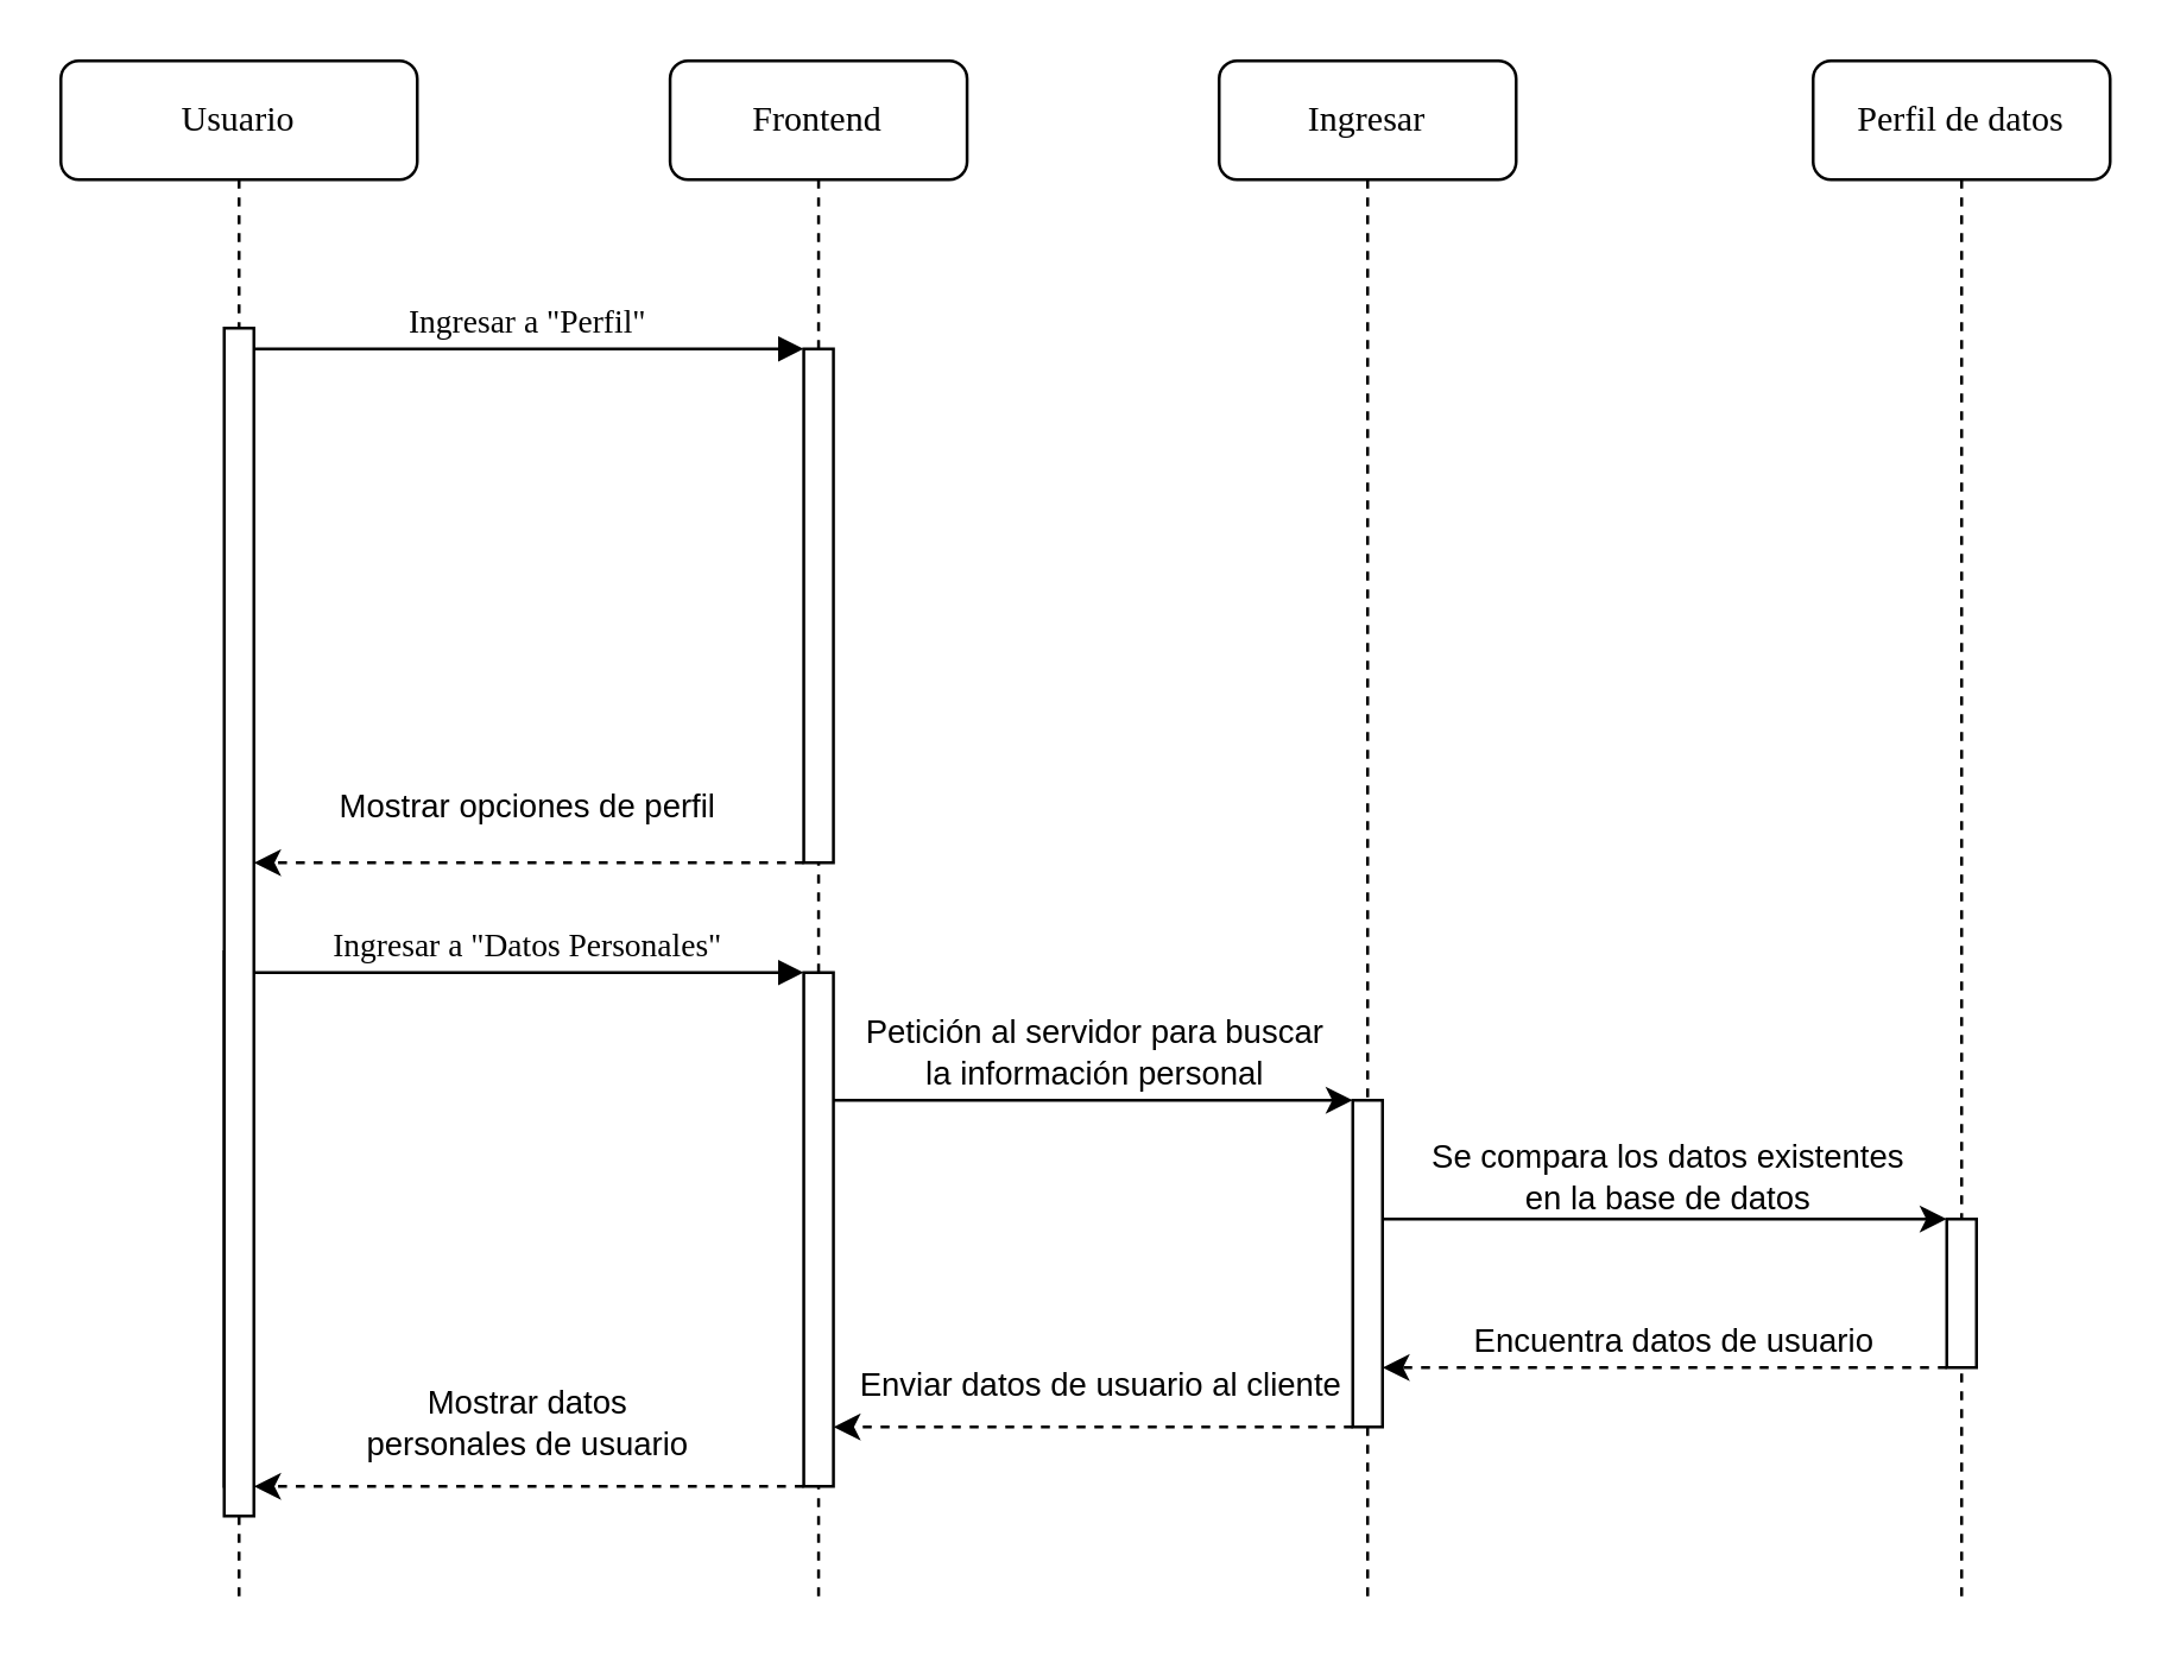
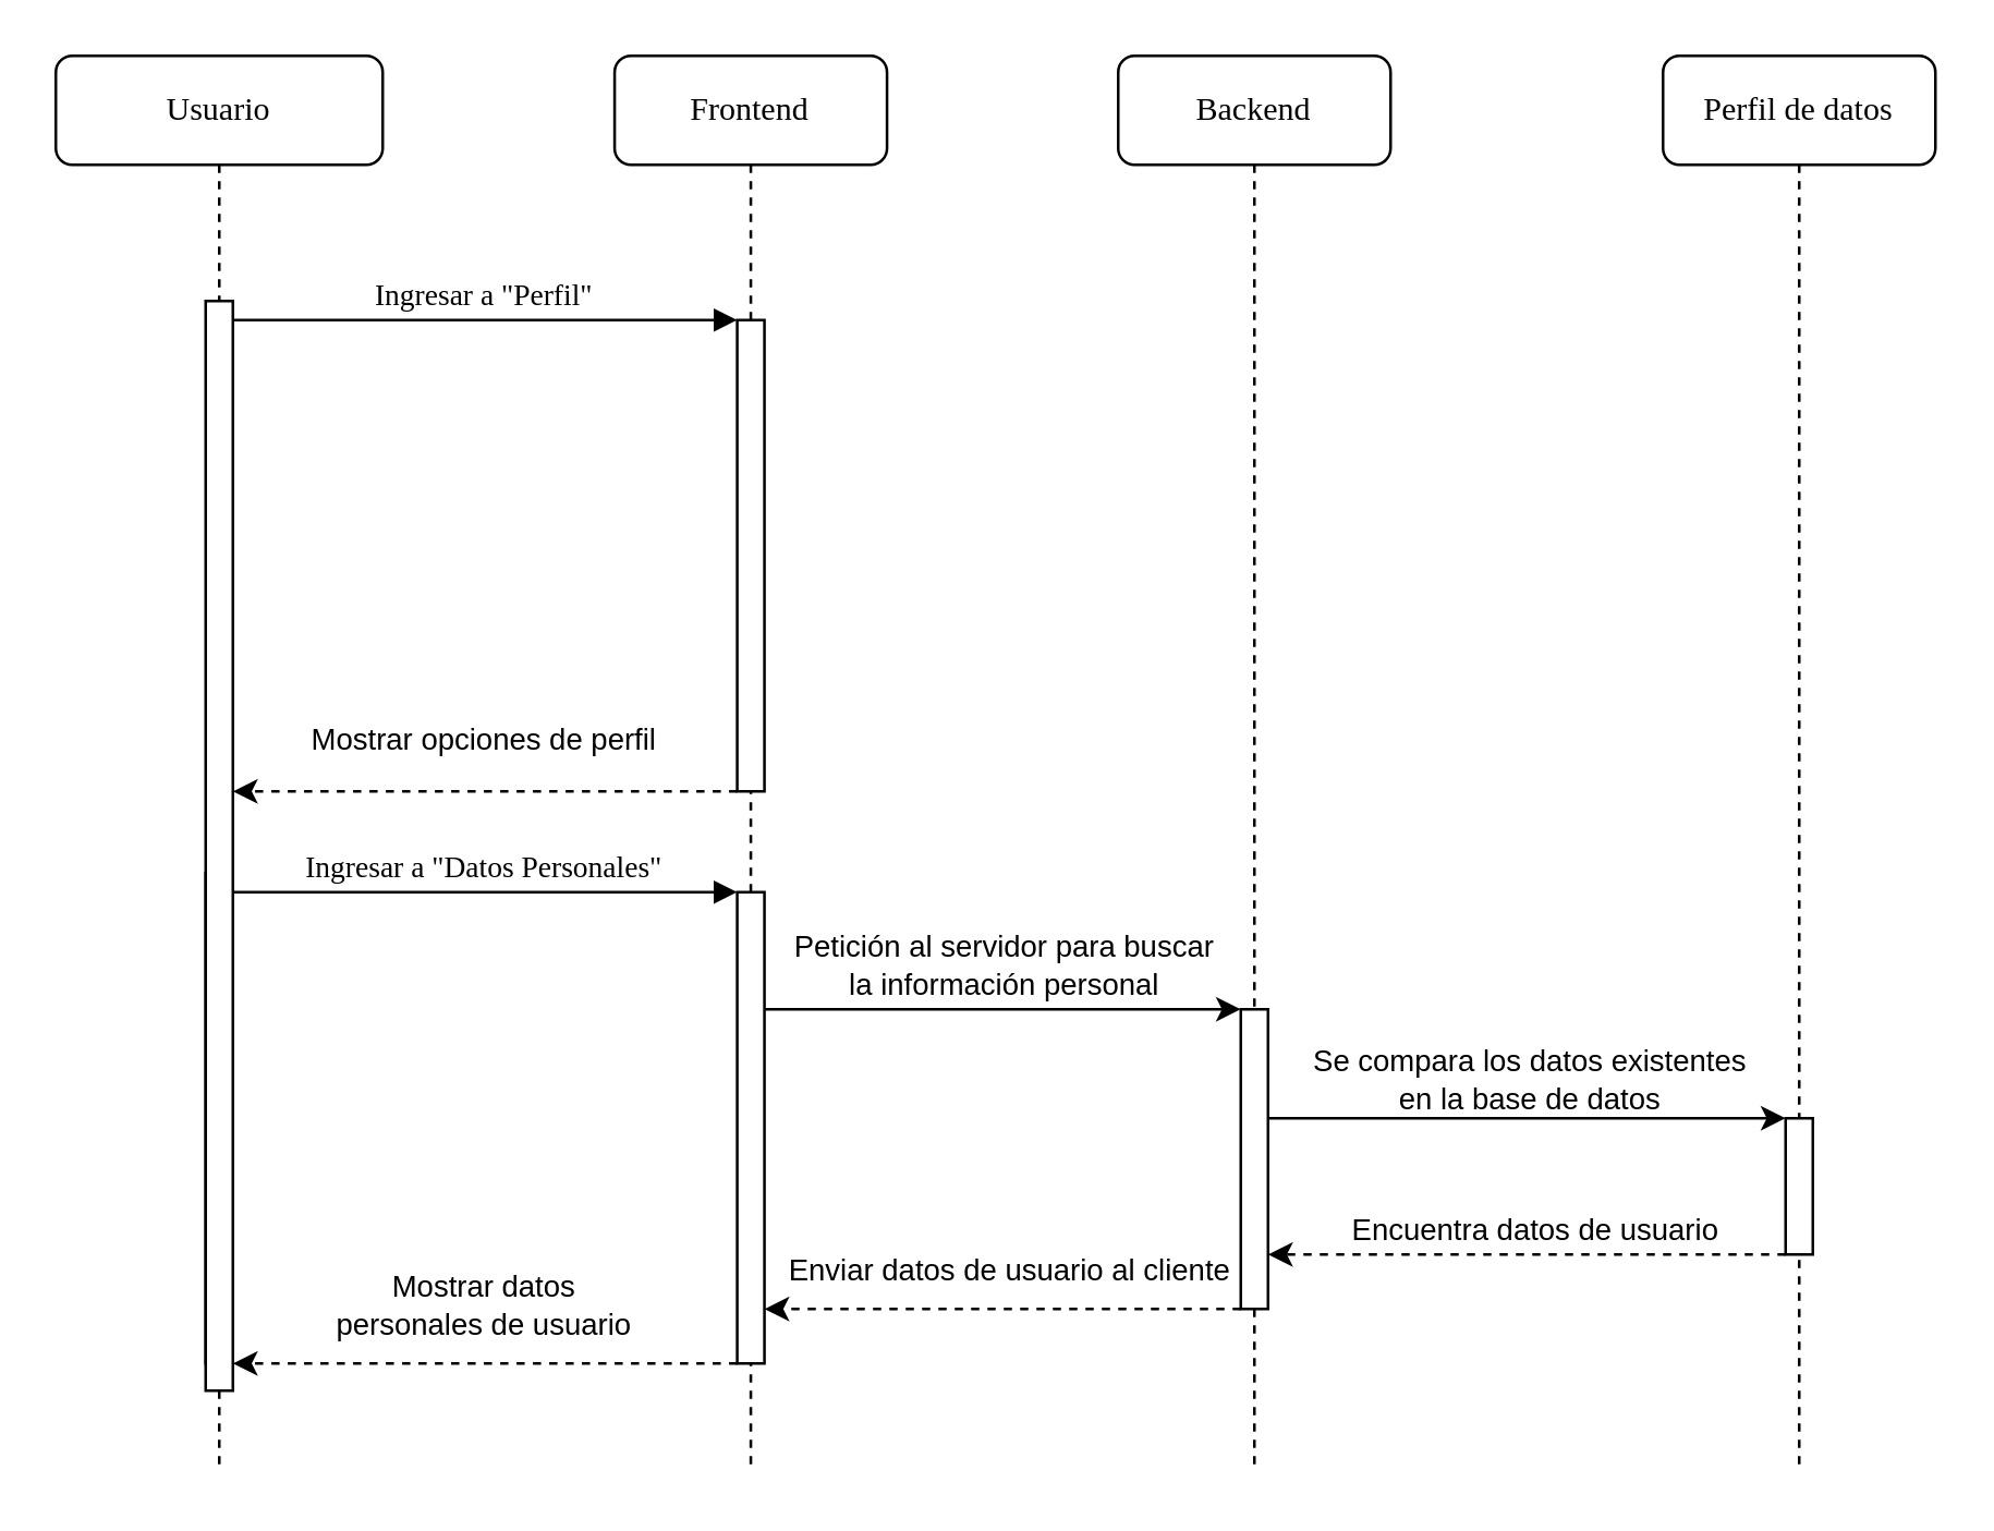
- <mxCell id="2" value="Ingresar" style="shape=umlLifeline;perimeter=lifelinePerimeter;whiteSpace=wrap;html=1;container=0;collapsible=0;recursiveResize=0;outlineConnect=0;rounded=1;shadow=0;comic=0;labelBackgroundColor=none;strokeWidth=1;fontFamily=Verdana;fontSize=12;align=center;" parent="1" vertex="1"><mxGeometry x="410" y="20" width="100" height="520" as="geometry" /></mxCell>
+ <mxCell id="2" value="Backend" style="shape=umlLifeline;perimeter=lifelinePerimeter;whiteSpace=wrap;html=1;container=0;collapsible=0;recursiveResize=0;outlineConnect=0;rounded=1;shadow=0;comic=0;labelBackgroundColor=none;strokeWidth=1;fontFamily=Verdana;fontSize=12;align=center;" parent="1" vertex="1"><mxGeometry x="410" y="20" width="100" height="520" as="geometry" /></mxCell>
